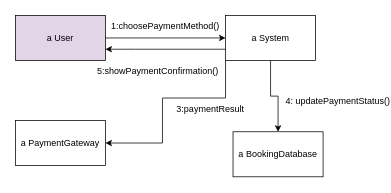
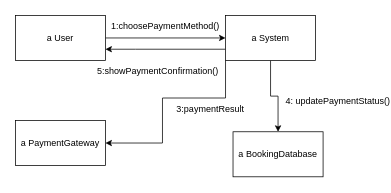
- <mxCell id="8" value="a User" style="rounded=0;whiteSpace=wrap;html=1;fillColor=#e1d5e7;" vertex="1" parent="1"><mxGeometry x="20" y="20" width="120" height="60" as="geometry" /></mxCell>
+ <mxCell id="8" value="a User" style="rounded=0;whiteSpace=wrap;html=1;" vertex="1" parent="1"><mxGeometry x="20" y="20" width="120" height="60" as="geometry" /></mxCell>
